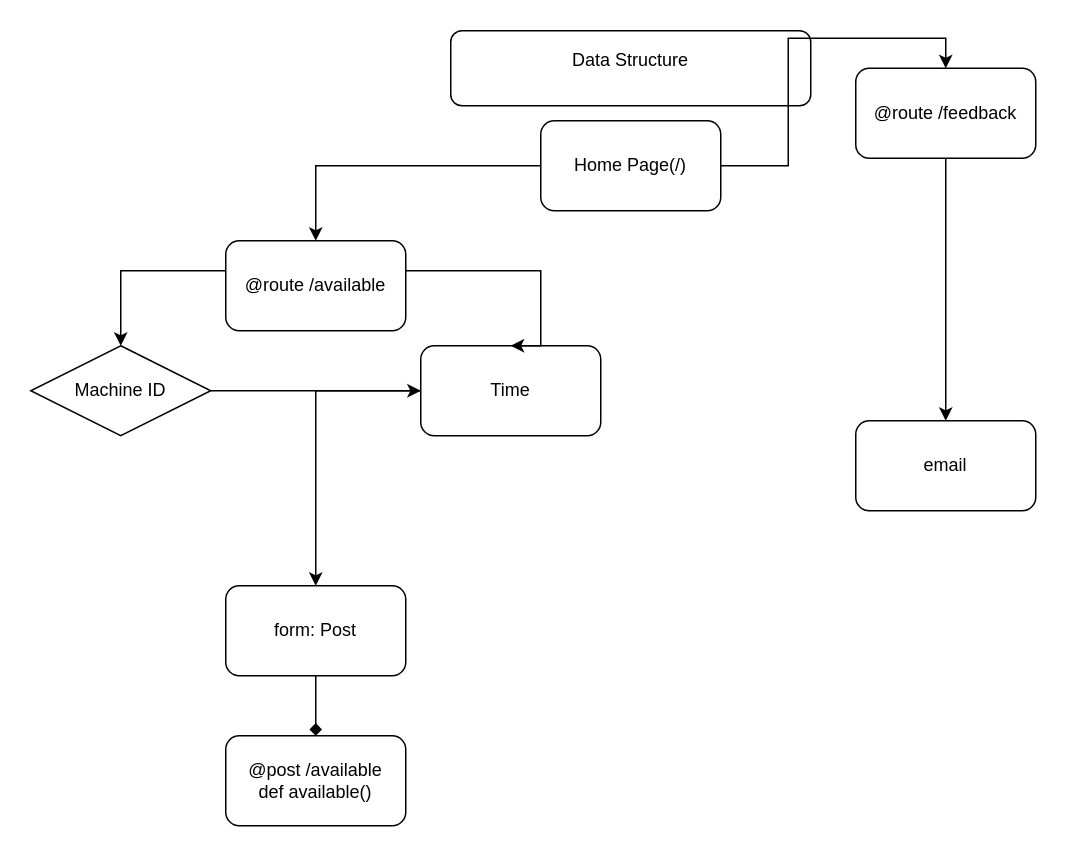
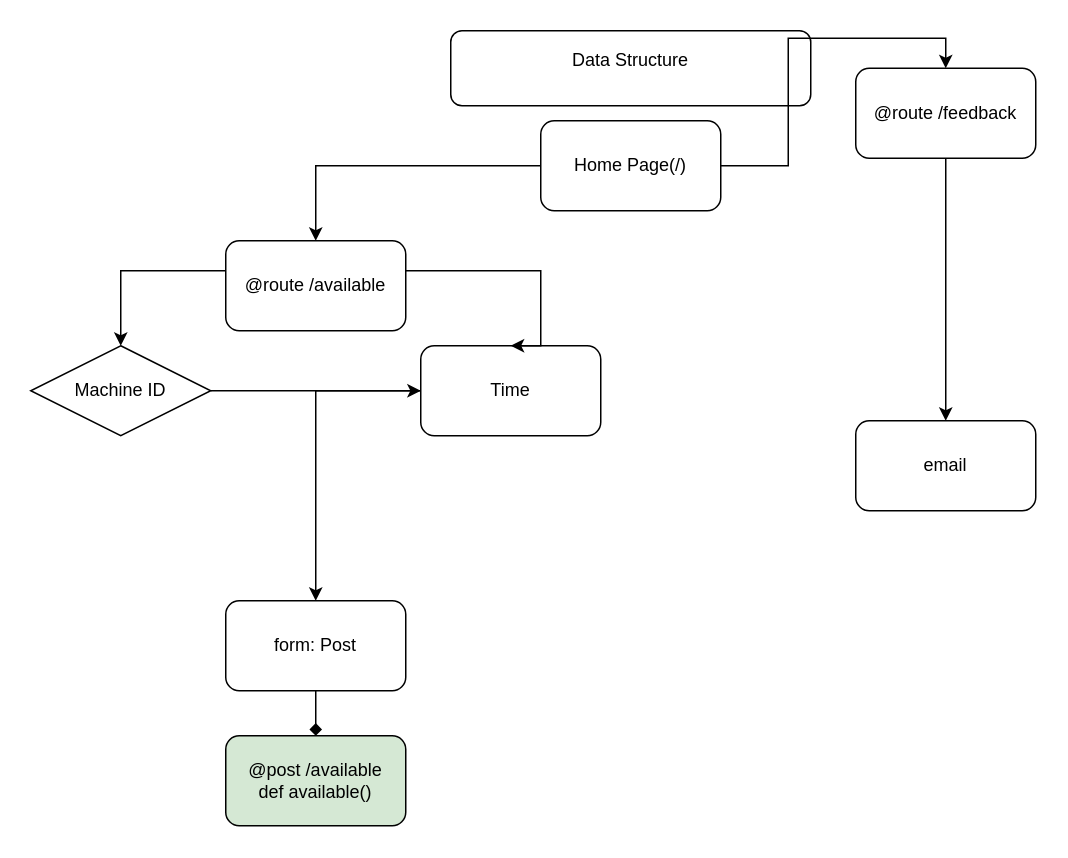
- <mxCell id="19" value="form: Post" style="rounded=1;whiteSpace=wrap;html=1;" vertex="1" parent="1"><mxGeometry x="150" y="390" width="120" height="60" as="geometry" /></mxCell>
+ <mxCell id="19" value="form: Post" style="rounded=1;whiteSpace=wrap;html=1;" vertex="1" parent="1"><mxGeometry x="150" y="400" width="120" height="60" as="geometry" /></mxCell>
- <mxCell id="16" value="@post /available&lt;br&gt;def available()" style="rounded=1;whiteSpace=wrap;html=1;" vertex="1" parent="1"><mxGeometry x="150" y="490" width="120" height="60" as="geometry" /></mxCell>
+ <mxCell id="16" value="@post /available&lt;br&gt;def available()" style="rounded=1;whiteSpace=wrap;html=1;fillColor=#d5e8d4;" vertex="1" parent="1"><mxGeometry x="150" y="490" width="120" height="60" as="geometry" /></mxCell>
